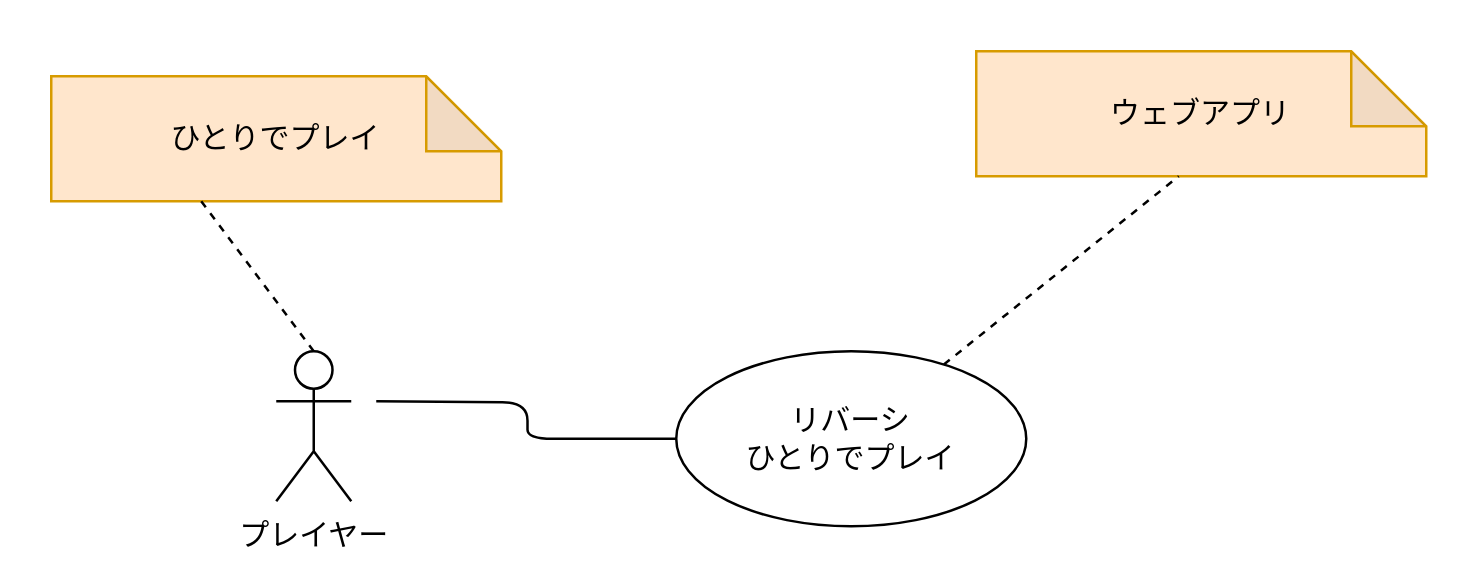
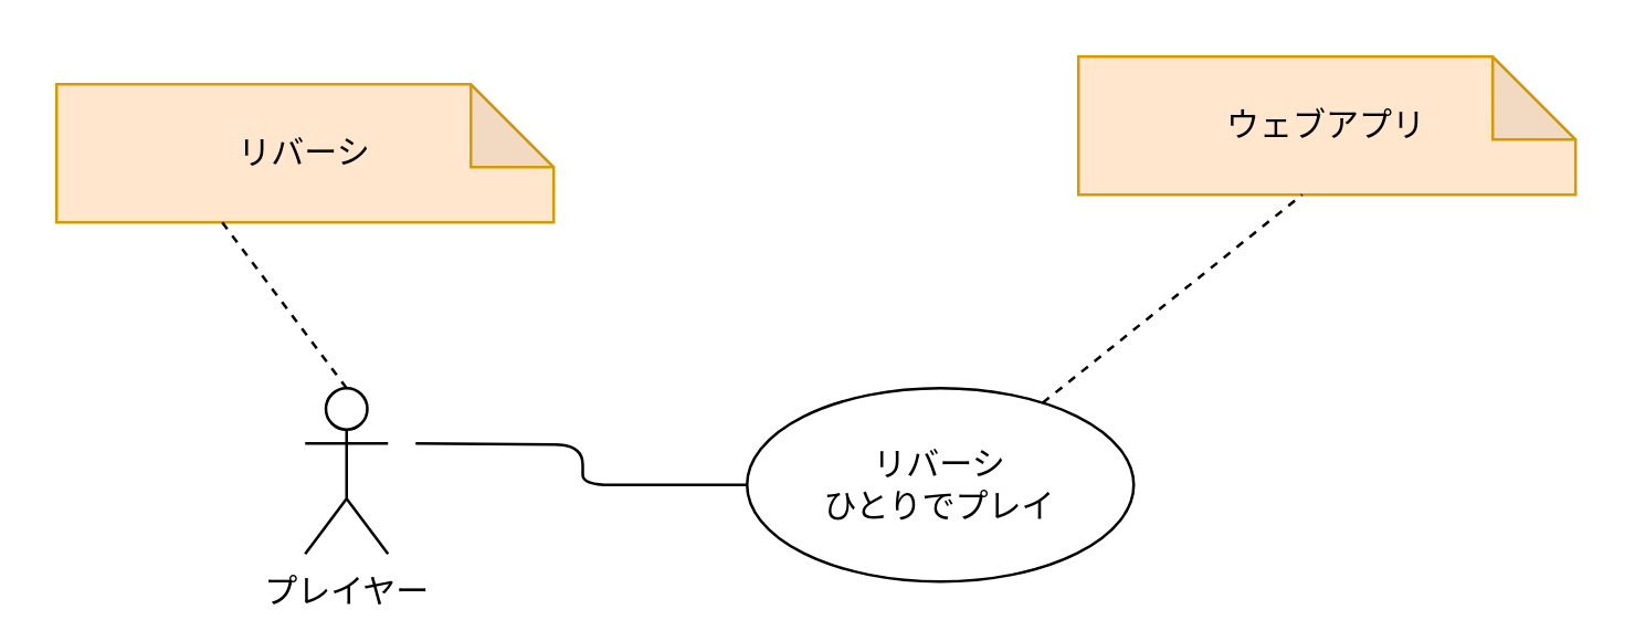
- <mxCell id="5" value="&lt;font style=&quot;font-size: 12px;&quot;&gt;ひとりでプレイ&lt;/font&gt;" style="shape=note;whiteSpace=wrap;html=1;backgroundOutline=1;darkOpacity=0.05;strokeWidth=1;fontSize=8;fillColor=#ffe6cc;strokeColor=#d79b00;" vertex="1" parent="1"><mxGeometry x="20" y="30" width="180" height="50" as="geometry" /></mxCell>
+ <mxCell id="5" value="&lt;font style=&quot;font-size: 12px;&quot;&gt;リバーシ&lt;/font&gt;" style="shape=note;whiteSpace=wrap;html=1;backgroundOutline=1;darkOpacity=0.05;strokeWidth=1;fontSize=8;fillColor=#ffe6cc;strokeColor=#d79b00;" vertex="1" parent="1"><mxGeometry x="20" y="30" width="180" height="50" as="geometry" /></mxCell>
